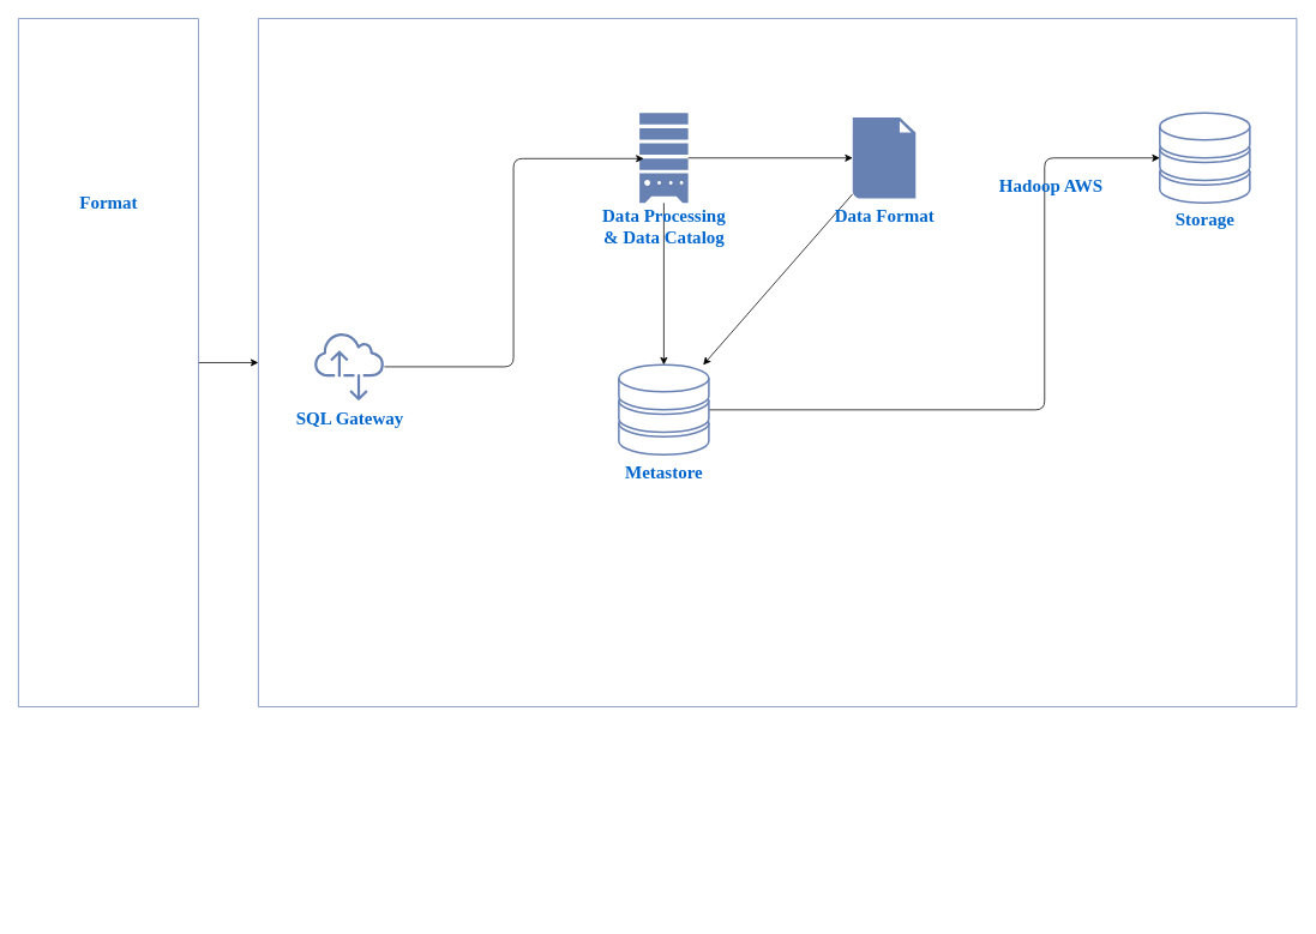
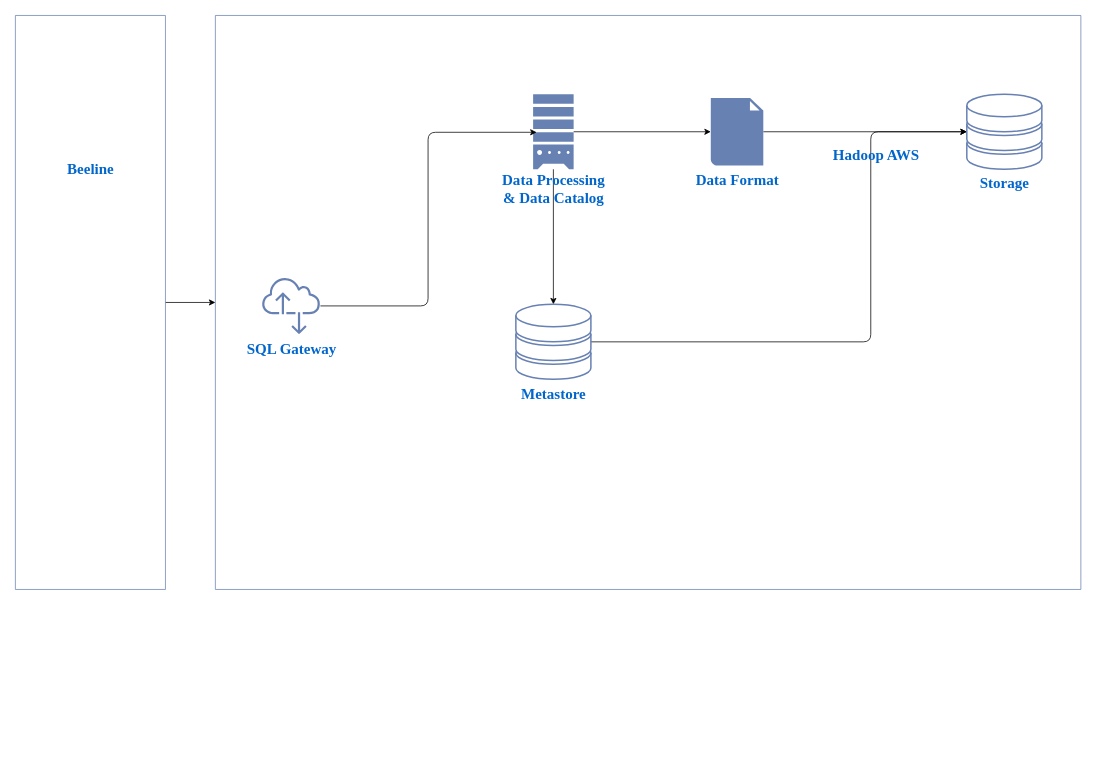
- <mxCell id="30" value="&lt;b style=&quot;border-color: var(--border-color); color: rgb(0, 102, 204); font-family: &amp;quot;Architects Daughter&amp;quot;; font-size: 20px;&quot;&gt;Format&lt;/b&gt;" style="text;html=1;align=center;verticalAlign=middle;resizable=0;points=[];autosize=1;strokeColor=none;fillColor=none;" vertex="1" parent="28"><mxGeometry y="52" width="90" height="40" as="geometry" /></mxCell>
+ <mxCell id="30" value="&lt;b style=&quot;border-color: var(--border-color); color: rgb(0, 102, 204); font-family: &amp;quot;Architects Daughter&amp;quot;; font-size: 20px;&quot;&gt;Beeline&lt;/b&gt;" style="text;html=1;align=center;verticalAlign=middle;resizable=0;points=[];autosize=1;strokeColor=none;fillColor=none;" vertex="1" parent="28"><mxGeometry y="52" width="90" height="40" as="geometry" /></mxCell>
- <mxCell id="4" style="edgeStyle=none;hachureGap=4;html=1;fontFamily=Architects Daughter;fontSource=https%3A%2F%2Ffonts.googleapis.com%2Fcss%3Ffamily%3DArchitects%2BDaughter;fontSize=20;" edge="1" parent="1" source="5" target="15"><mxGeometry relative="1" as="geometry"><mxPoint x="790" y="435" as="sourcePoint" /></mxGeometry></mxCell>
+ <mxCell id="4" style="edgeStyle=none;hachureGap=4;html=1;entryX=0;entryY=0.5;entryDx=0;entryDy=0;entryPerimeter=0;fontFamily=Architects Daughter;fontSource=https%3A%2F%2Ffonts.googleapis.com%2Fcss%3Ffamily%3DArchitects%2BDaughter;fontSize=20;" edge="1" parent="1" source="5" target="2"><mxGeometry relative="1" as="geometry"><mxPoint x="790" y="435" as="sourcePoint" /></mxGeometry></mxCell>
